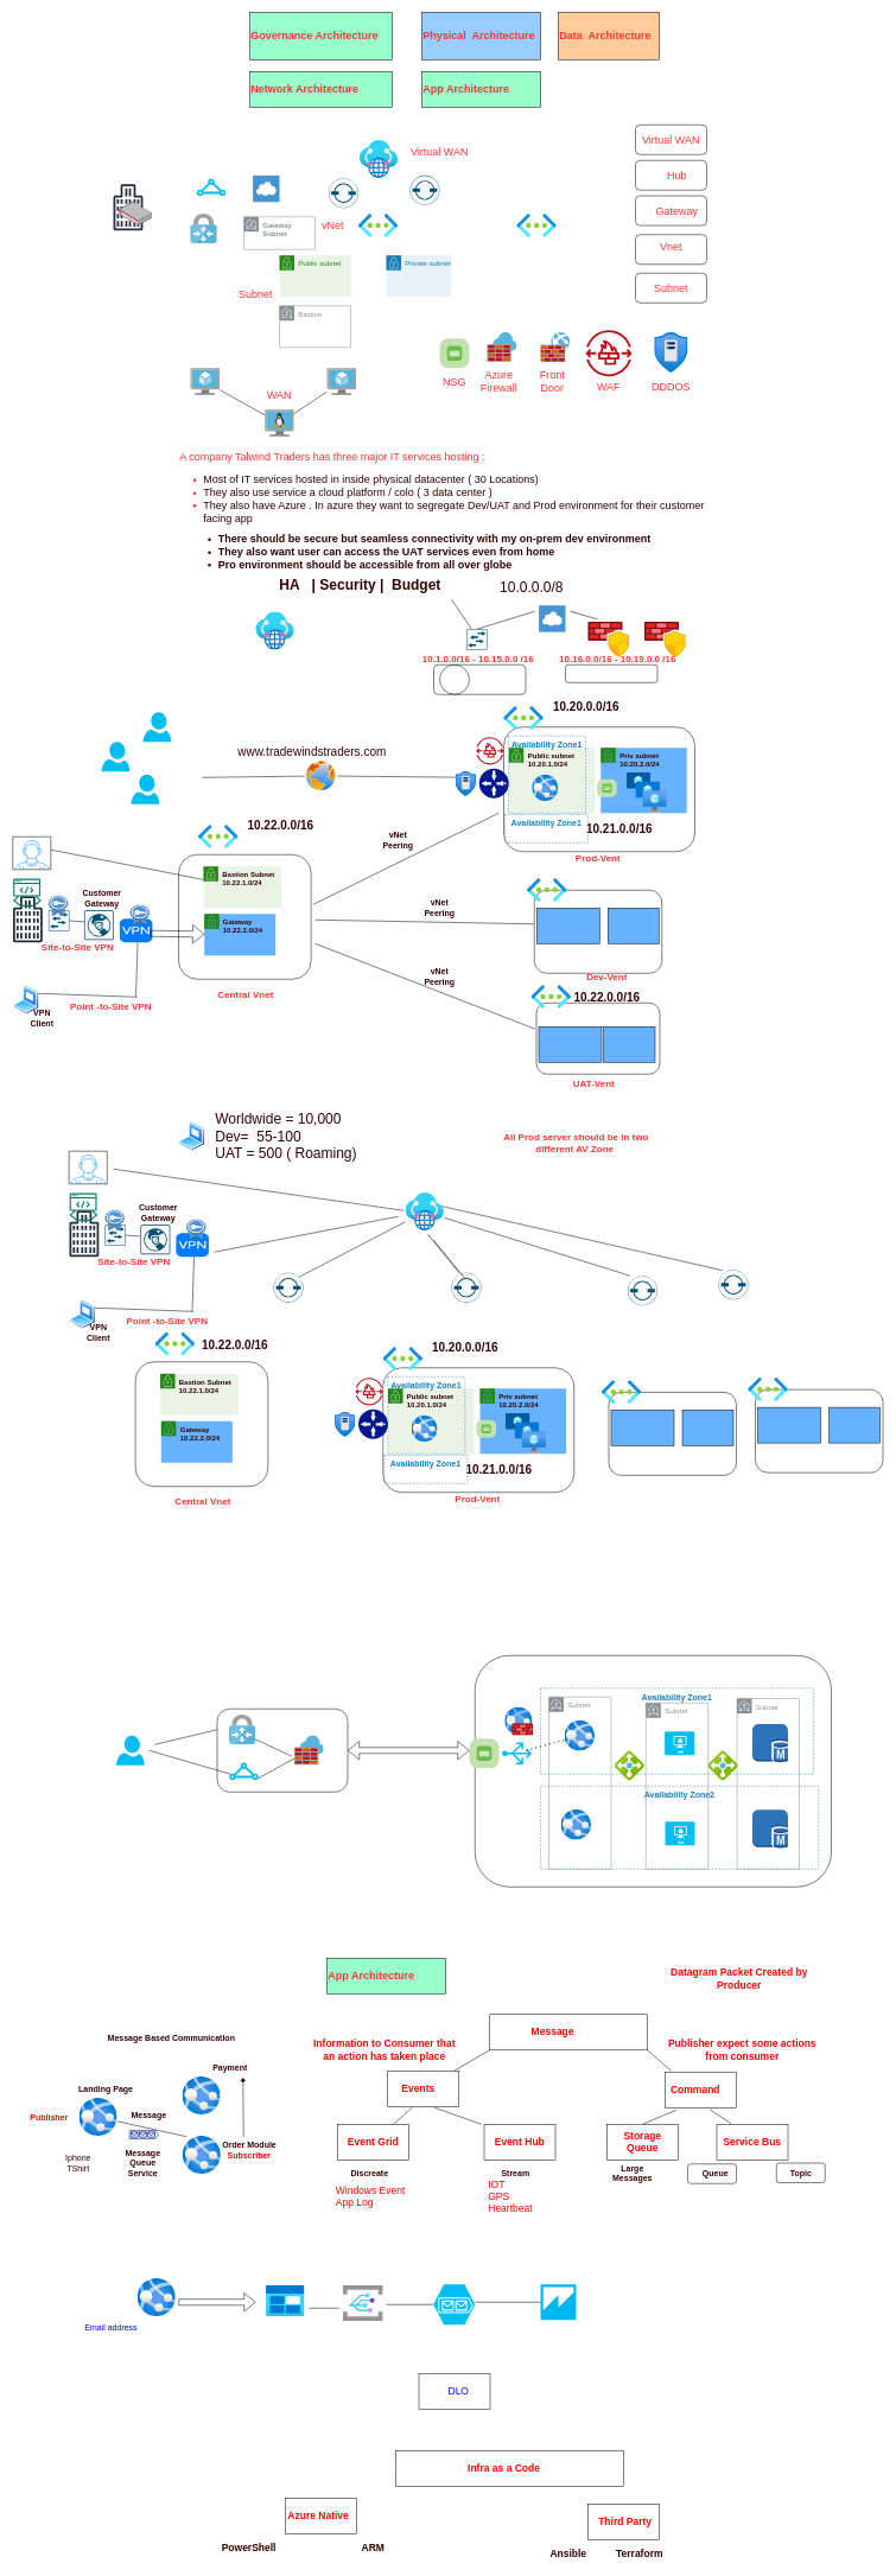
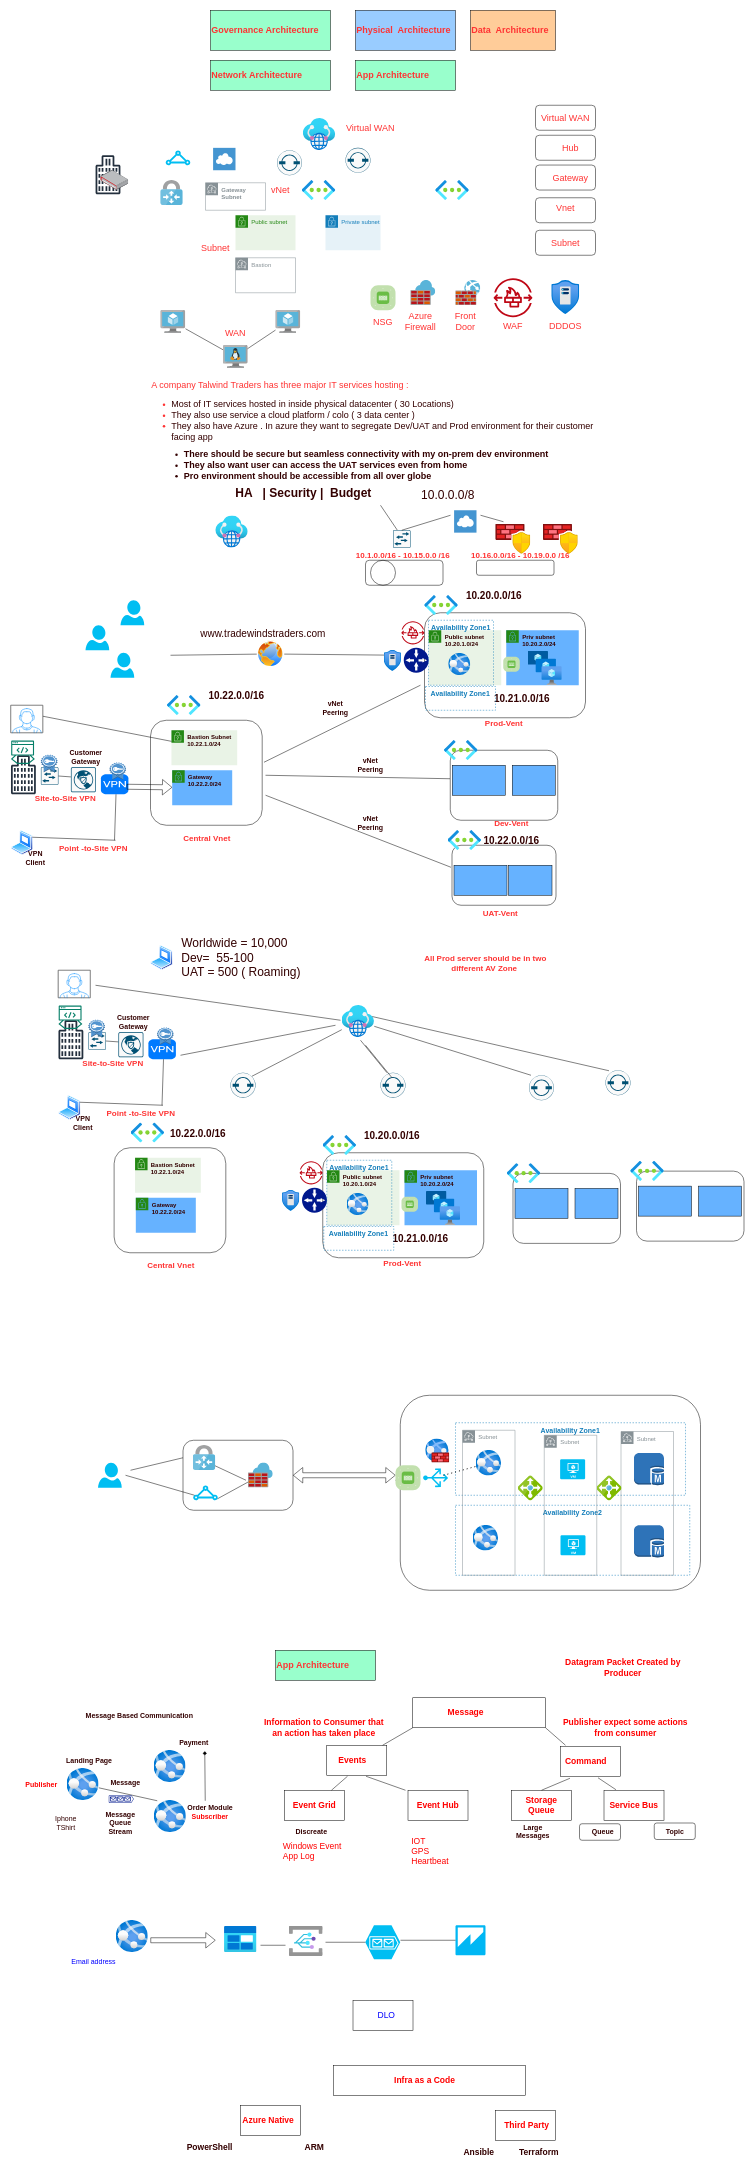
- <mxCell id="229" value="Message Based Communication" style="text;html=1;strokeColor=none;fillColor=none;align=center;verticalAlign=middle;whiteSpace=wrap;rounded=0;fontSize=14;fontColor=#330000;fontStyle=1" vertex="1" parent="1"><mxGeometry x="93.4" y="3420" width="390" height="30" as="geometry" /></mxCell>
+ <mxCell id="229" value="Message Based Communication" style="text;html=1;strokeColor=none;fillColor=none;align=center;verticalAlign=middle;whiteSpace=wrap;rounded=0;fontSize=14;fontColor=#330000;fontStyle=1" vertex="1" parent="1"><mxGeometry x="83.4" y="3415" width="390" height="30" as="geometry" /></mxCell>
- <mxCell id="233" value="Message Queue Service" style="text;html=1;strokeColor=none;fillColor=none;align=center;verticalAlign=middle;whiteSpace=wrap;rounded=0;fontSize=14;fontColor=#330000;fontStyle=1" vertex="1" parent="1"><mxGeometry x="209.55" y="3630" width="60" height="30" as="geometry" /></mxCell>
+ <mxCell id="233" value="Message Queue Stream" style="text;html=1;strokeColor=none;fillColor=none;align=center;verticalAlign=middle;whiteSpace=wrap;rounded=0;fontSize=14;fontColor=#330000;fontStyle=1" vertex="1" parent="1"><mxGeometry x="209.55" y="3630" width="60" height="30" as="geometry" /></mxCell>
- <mxCell id="247" value="Stream" style="text;html=1;strokeColor=none;fillColor=none;align=center;verticalAlign=middle;whiteSpace=wrap;rounded=0;fontSize=14;fontColor=#330000;fontStyle=1" vertex="1" parent="1"><mxGeometry x="838" y="3647" width="60" height="30" as="geometry" /></mxCell>
